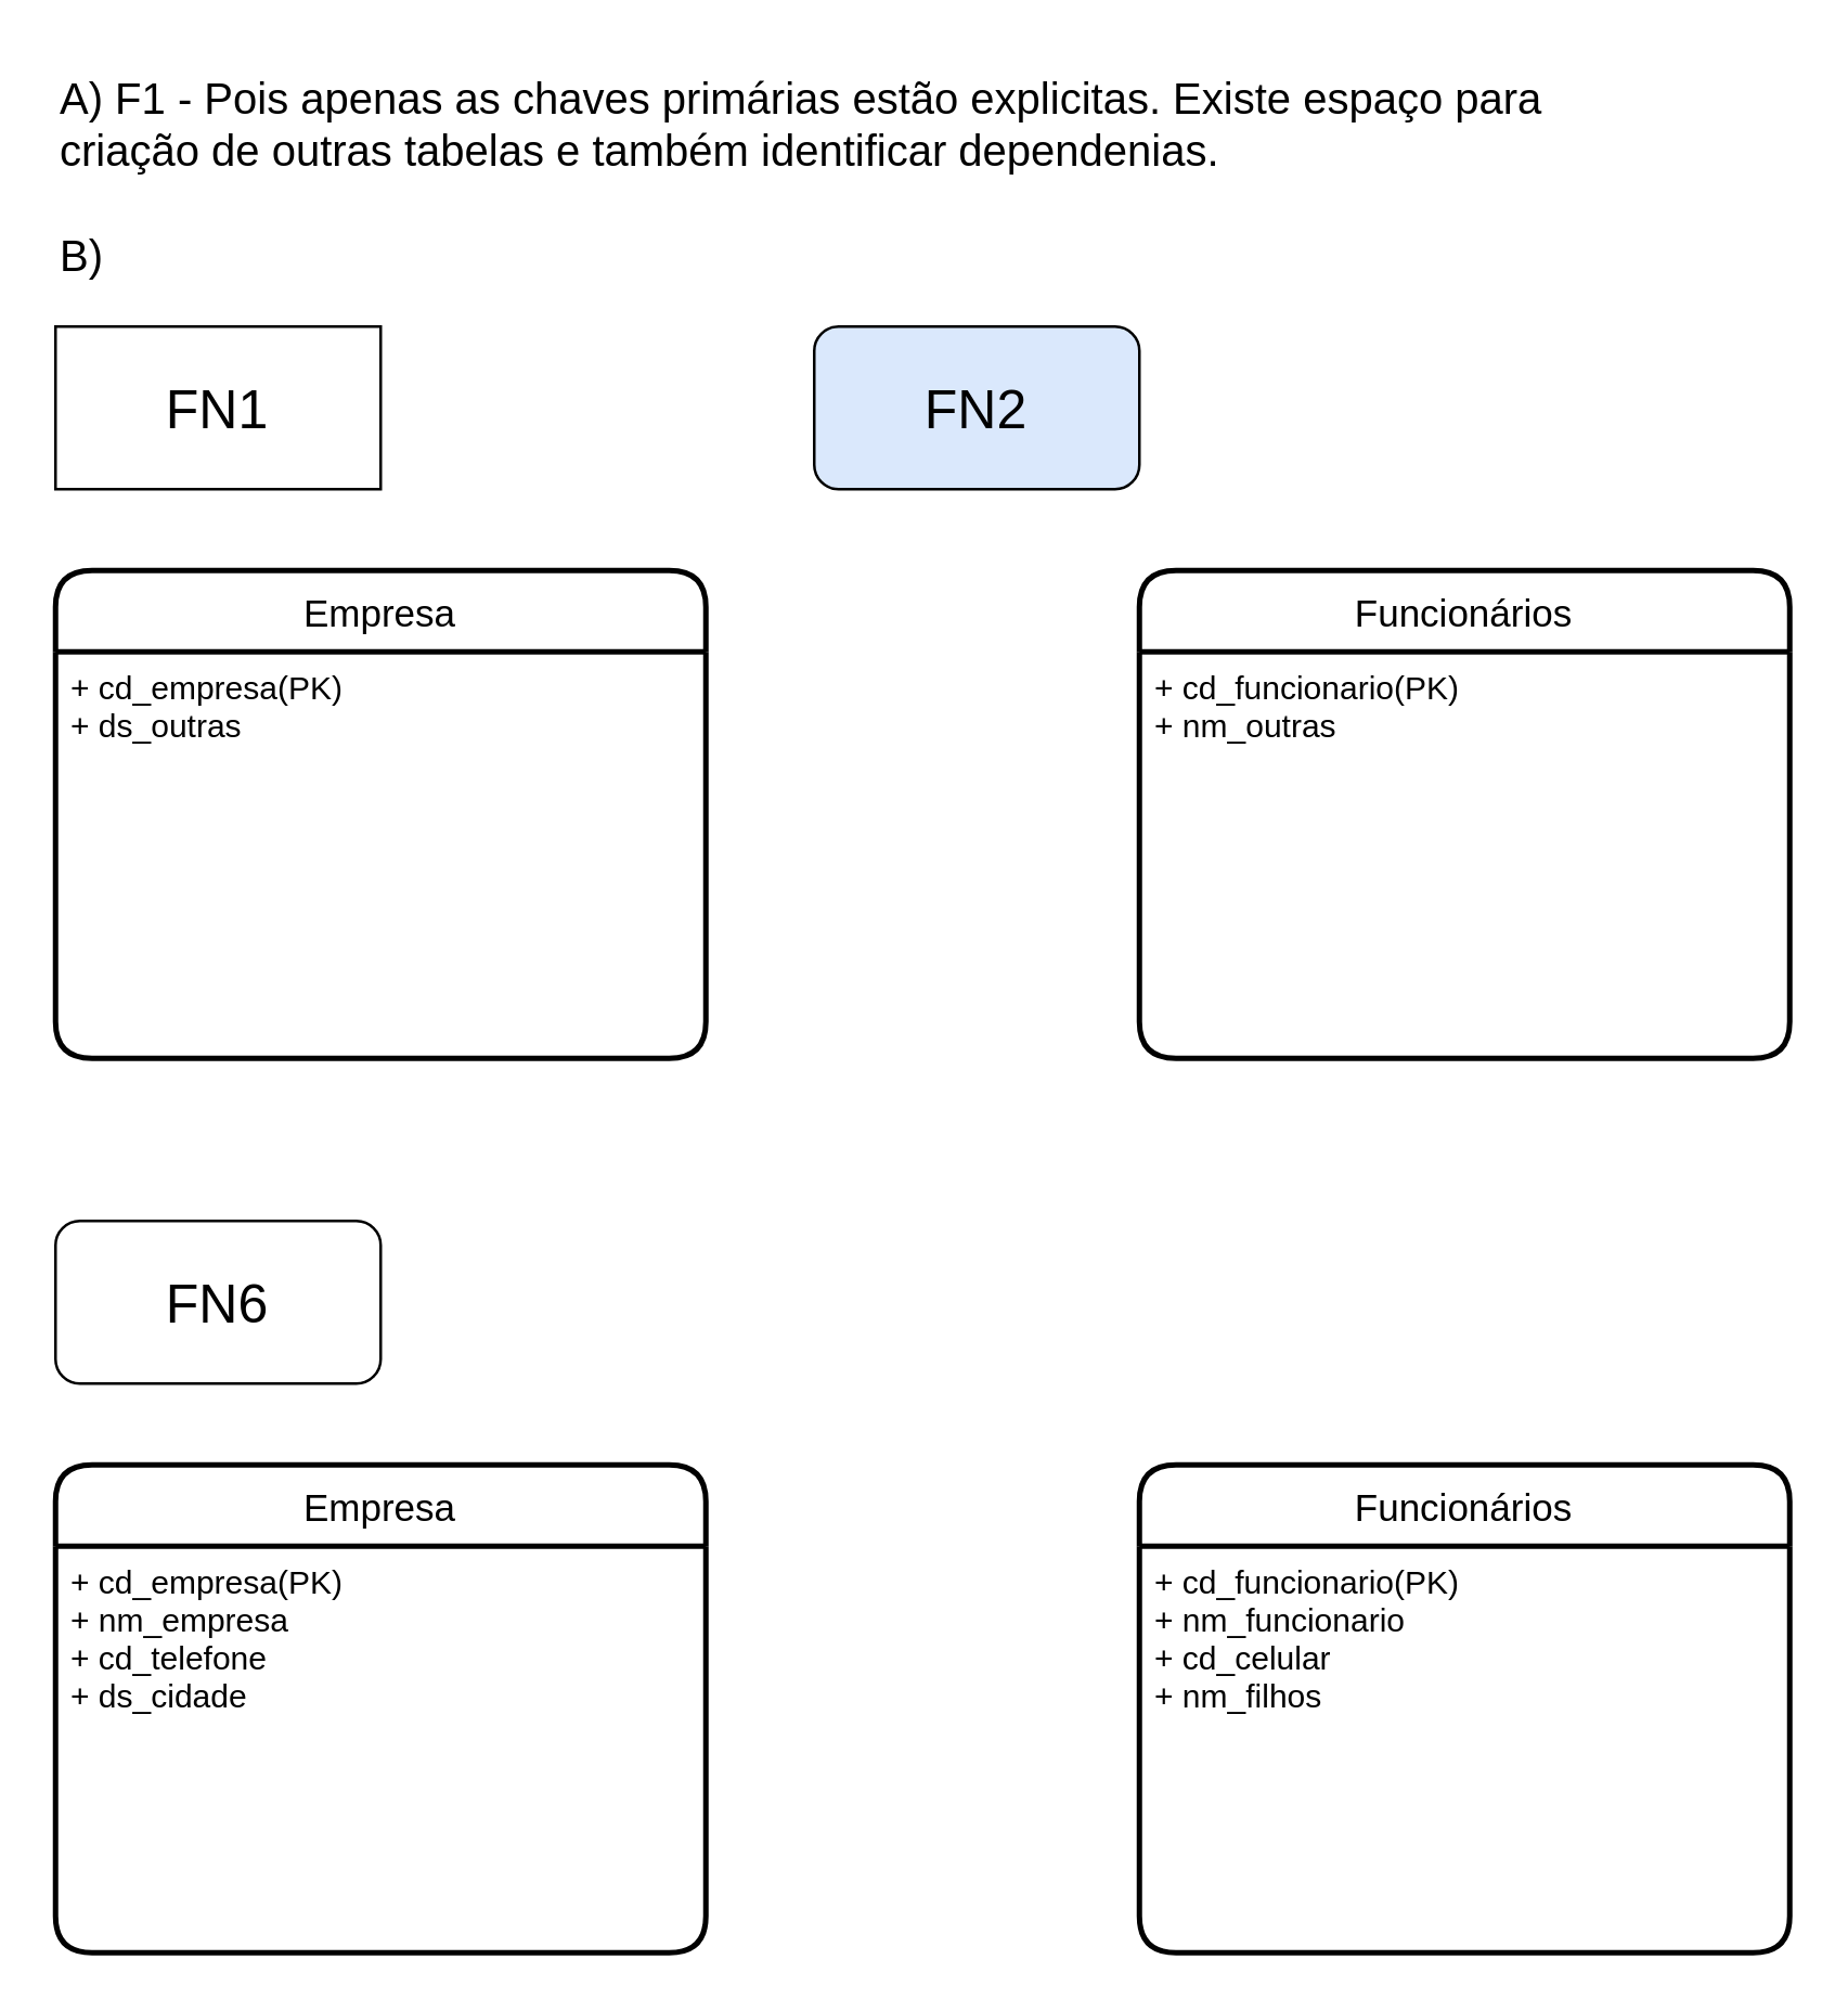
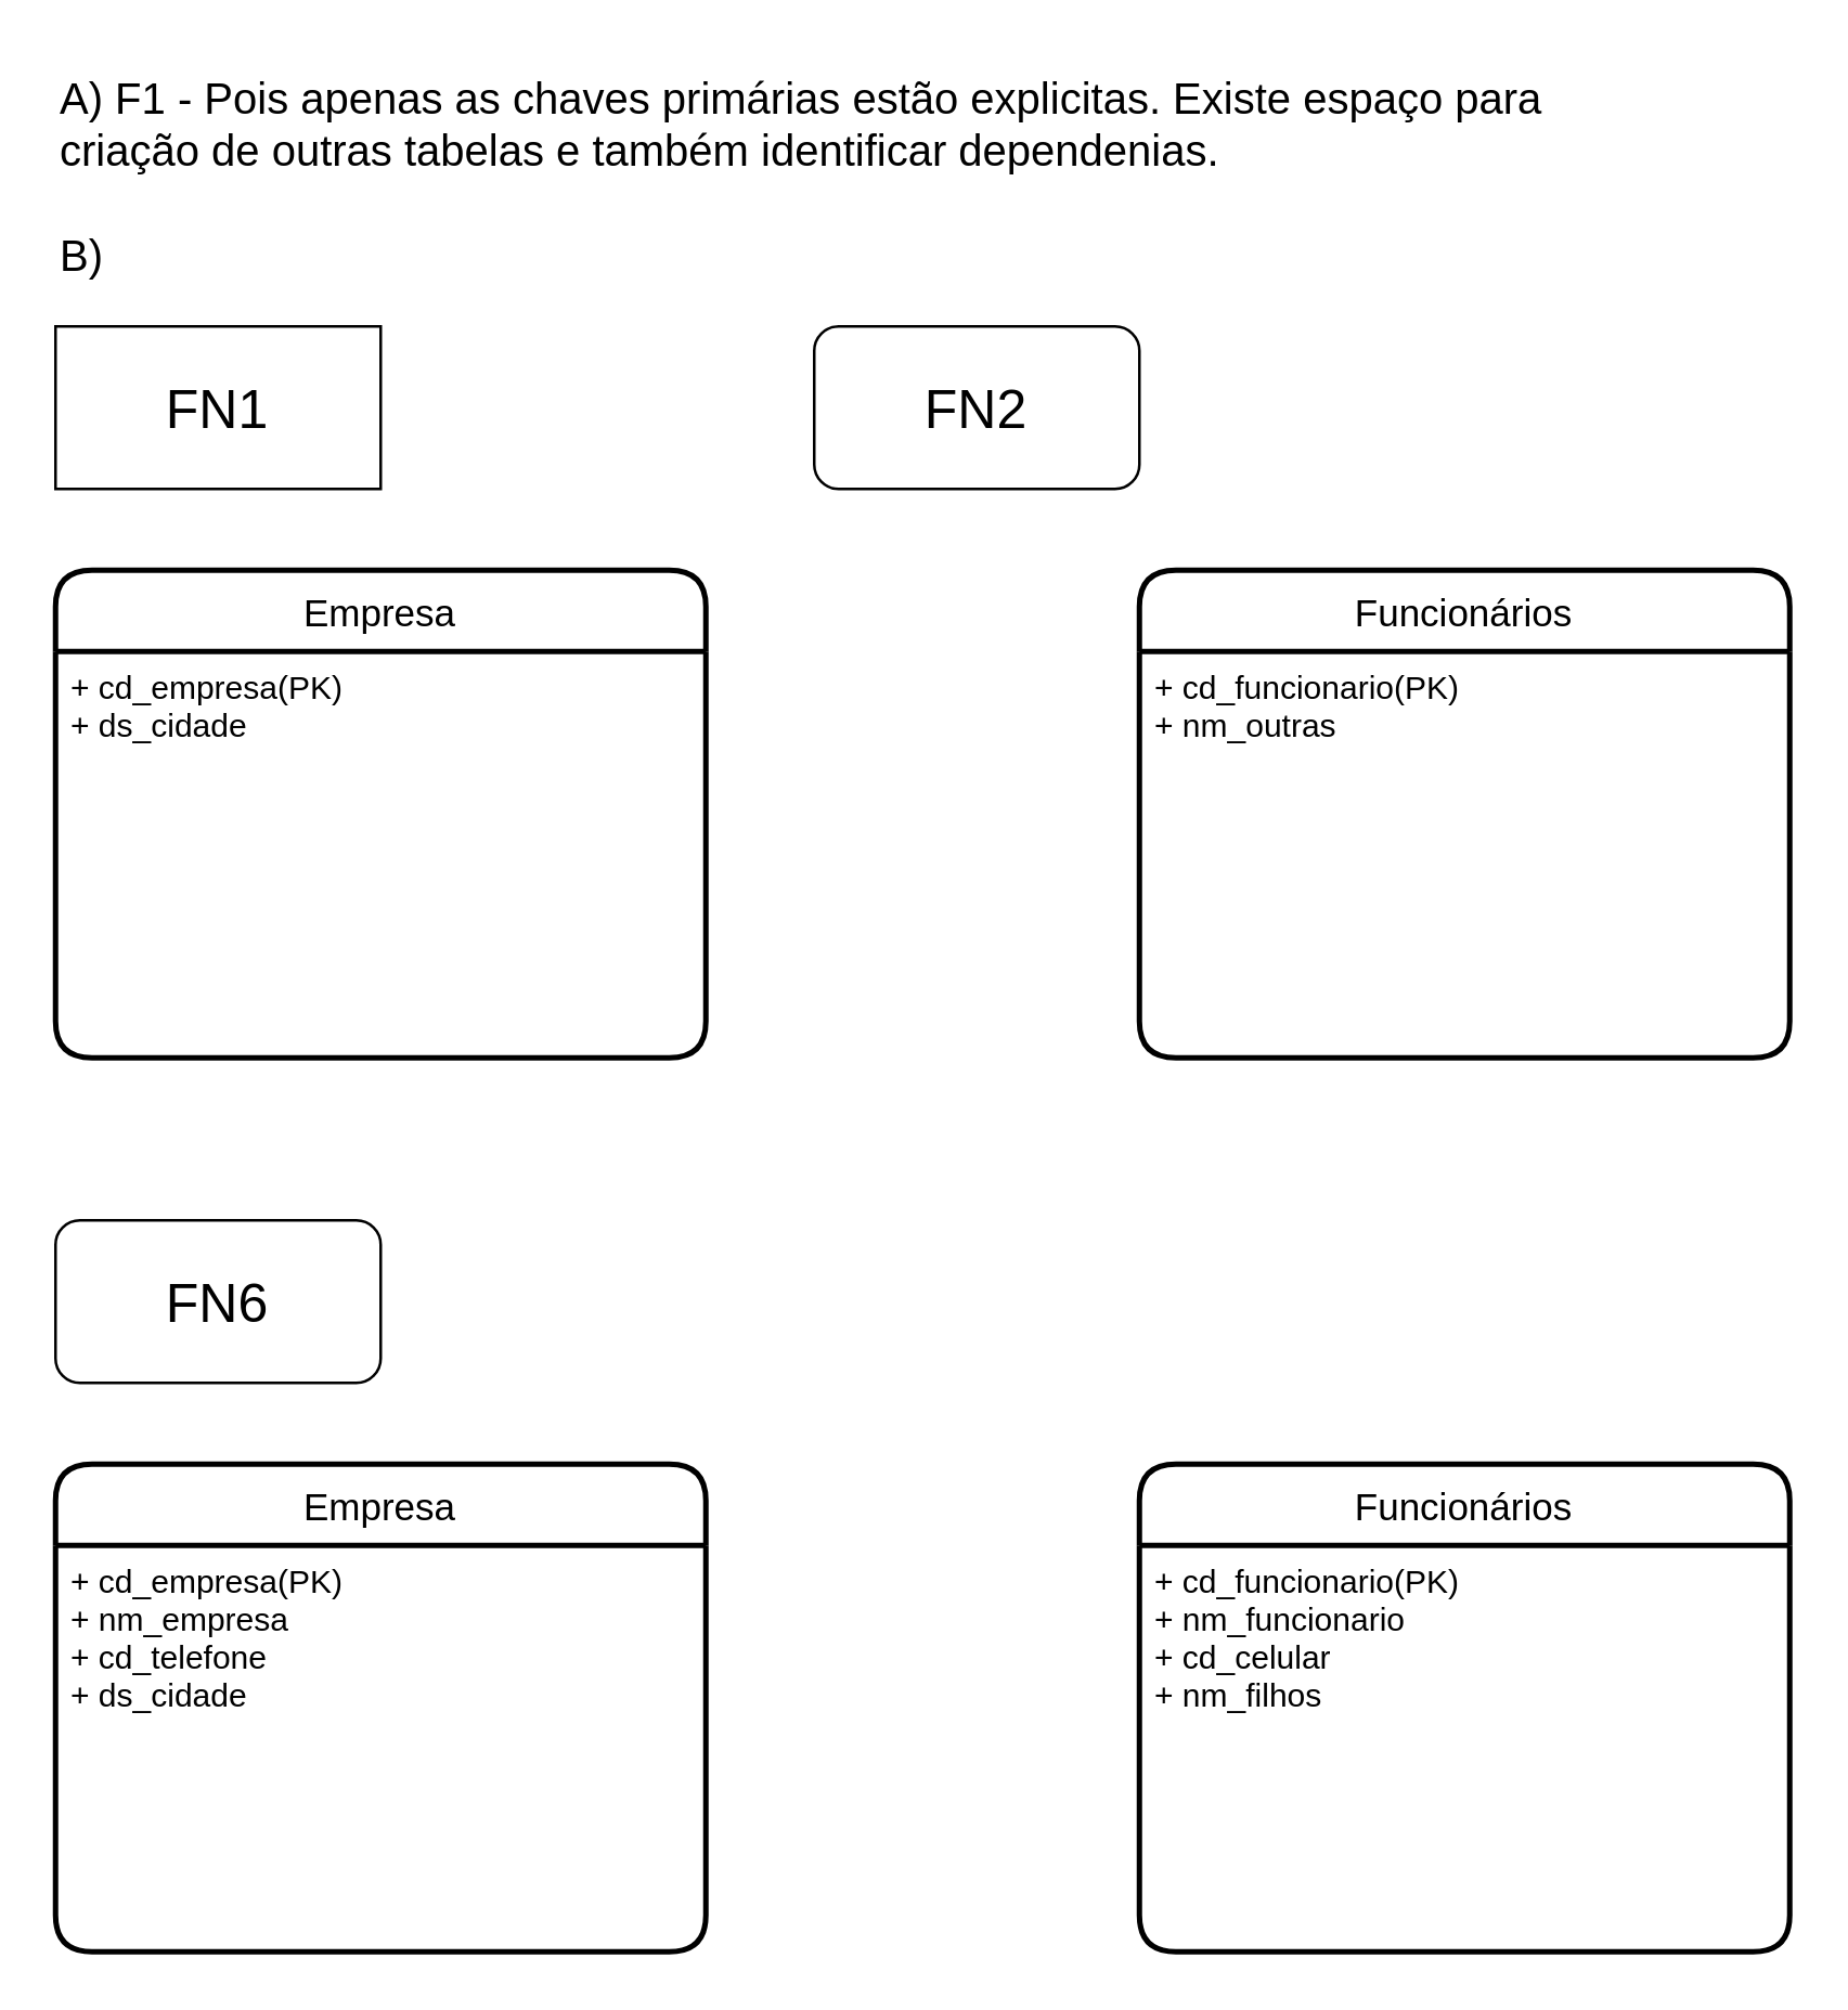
- <mxCell id="3" value="&lt;font style=&quot;font-size: 20px&quot;&gt;FN2&lt;/font&gt;" style="rounded=1;whiteSpace=wrap;html=1;fillColor=#dae8fc;" parent="1" vertex="1"><mxGeometry x="300" y="120" width="120" height="60" as="geometry" /></mxCell>
+ <mxCell id="3" value="&lt;font style=&quot;font-size: 20px&quot;&gt;FN2&lt;/font&gt;" style="rounded=1;whiteSpace=wrap;html=1;" parent="1" vertex="1"><mxGeometry x="300" y="120" width="120" height="60" as="geometry" /></mxCell>
- <mxCell id="10" value="+ cd_empresa(PK)&#10;+ ds_outras" style="align=left;strokeColor=none;fillColor=none;spacingLeft=4;fontSize=12;verticalAlign=top;resizable=0;rotatable=0;part=1;" parent="9" vertex="1"><mxGeometry y="30" width="240" height="150" as="geometry" /></mxCell>
+ <mxCell id="10" value="+ cd_empresa(PK)&#10;+ ds_cidade" style="align=left;strokeColor=none;fillColor=none;spacingLeft=4;fontSize=12;verticalAlign=top;resizable=0;rotatable=0;part=1;" parent="9" vertex="1"><mxGeometry y="30" width="240" height="150" as="geometry" /></mxCell>
